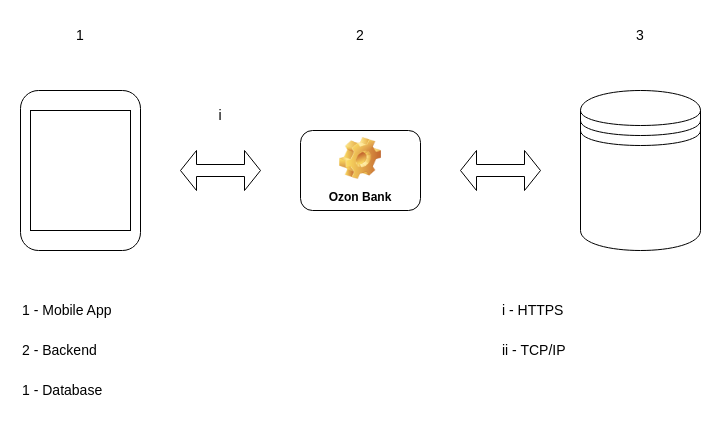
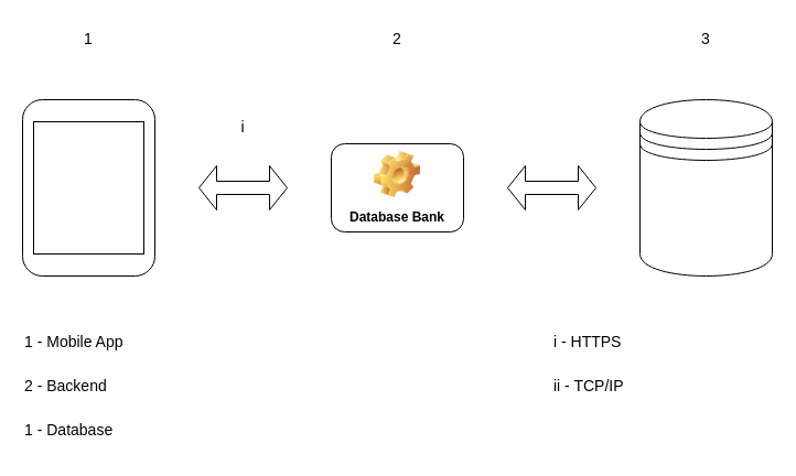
- <mxCell id="10" value="Ozon Bank" style="label;whiteSpace=wrap;html=1;align=center;verticalAlign=bottom;spacingLeft=0;spacingBottom=4;imageAlign=center;imageVerticalAlign=top;image=img/clipart/Gear_128x128.png" parent="1" vertex="1"><mxGeometry x="300" y="130" width="120" height="80" as="geometry" /></mxCell>
+ <mxCell id="10" value="Database Bank" style="label;whiteSpace=wrap;html=1;align=center;verticalAlign=bottom;spacingLeft=0;spacingBottom=4;imageAlign=center;imageVerticalAlign=top;image=img/clipart/Gear_128x128.png" parent="1" vertex="1"><mxGeometry x="300" y="130" width="120" height="80" as="geometry" /></mxCell>
